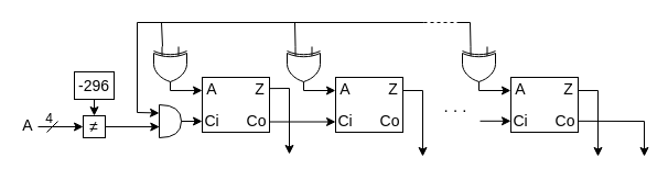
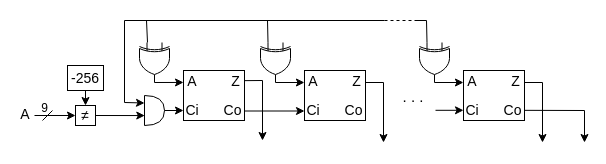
- <mxCell id="15" value="&lt;font style=&quot;font-size: 14px;&quot;&gt;-296&lt;/font&gt;" style="rounded=0;whiteSpace=wrap;html=1;" vertex="1" parent="1"><mxGeometry x="67" y="65" width="36" height="25" as="geometry" /></mxCell>
+ <mxCell id="15" value="&lt;font style=&quot;font-size: 14px;&quot;&gt;-256&lt;/font&gt;" style="rounded=0;whiteSpace=wrap;html=1;" vertex="1" parent="1"><mxGeometry x="67" y="65" width="36" height="25" as="geometry" /></mxCell>
- <mxCell id="17" value="4" style="text;html=1;align=center;verticalAlign=middle;whiteSpace=wrap;rounded=0;" vertex="1" parent="1"><mxGeometry x="40" y="102" width="9" height="12" as="geometry" /></mxCell>
+ <mxCell id="17" value="9" style="text;html=1;align=center;verticalAlign=middle;whiteSpace=wrap;rounded=0;" vertex="1" parent="1"><mxGeometry x="40" y="102" width="9" height="12" as="geometry" /></mxCell>
